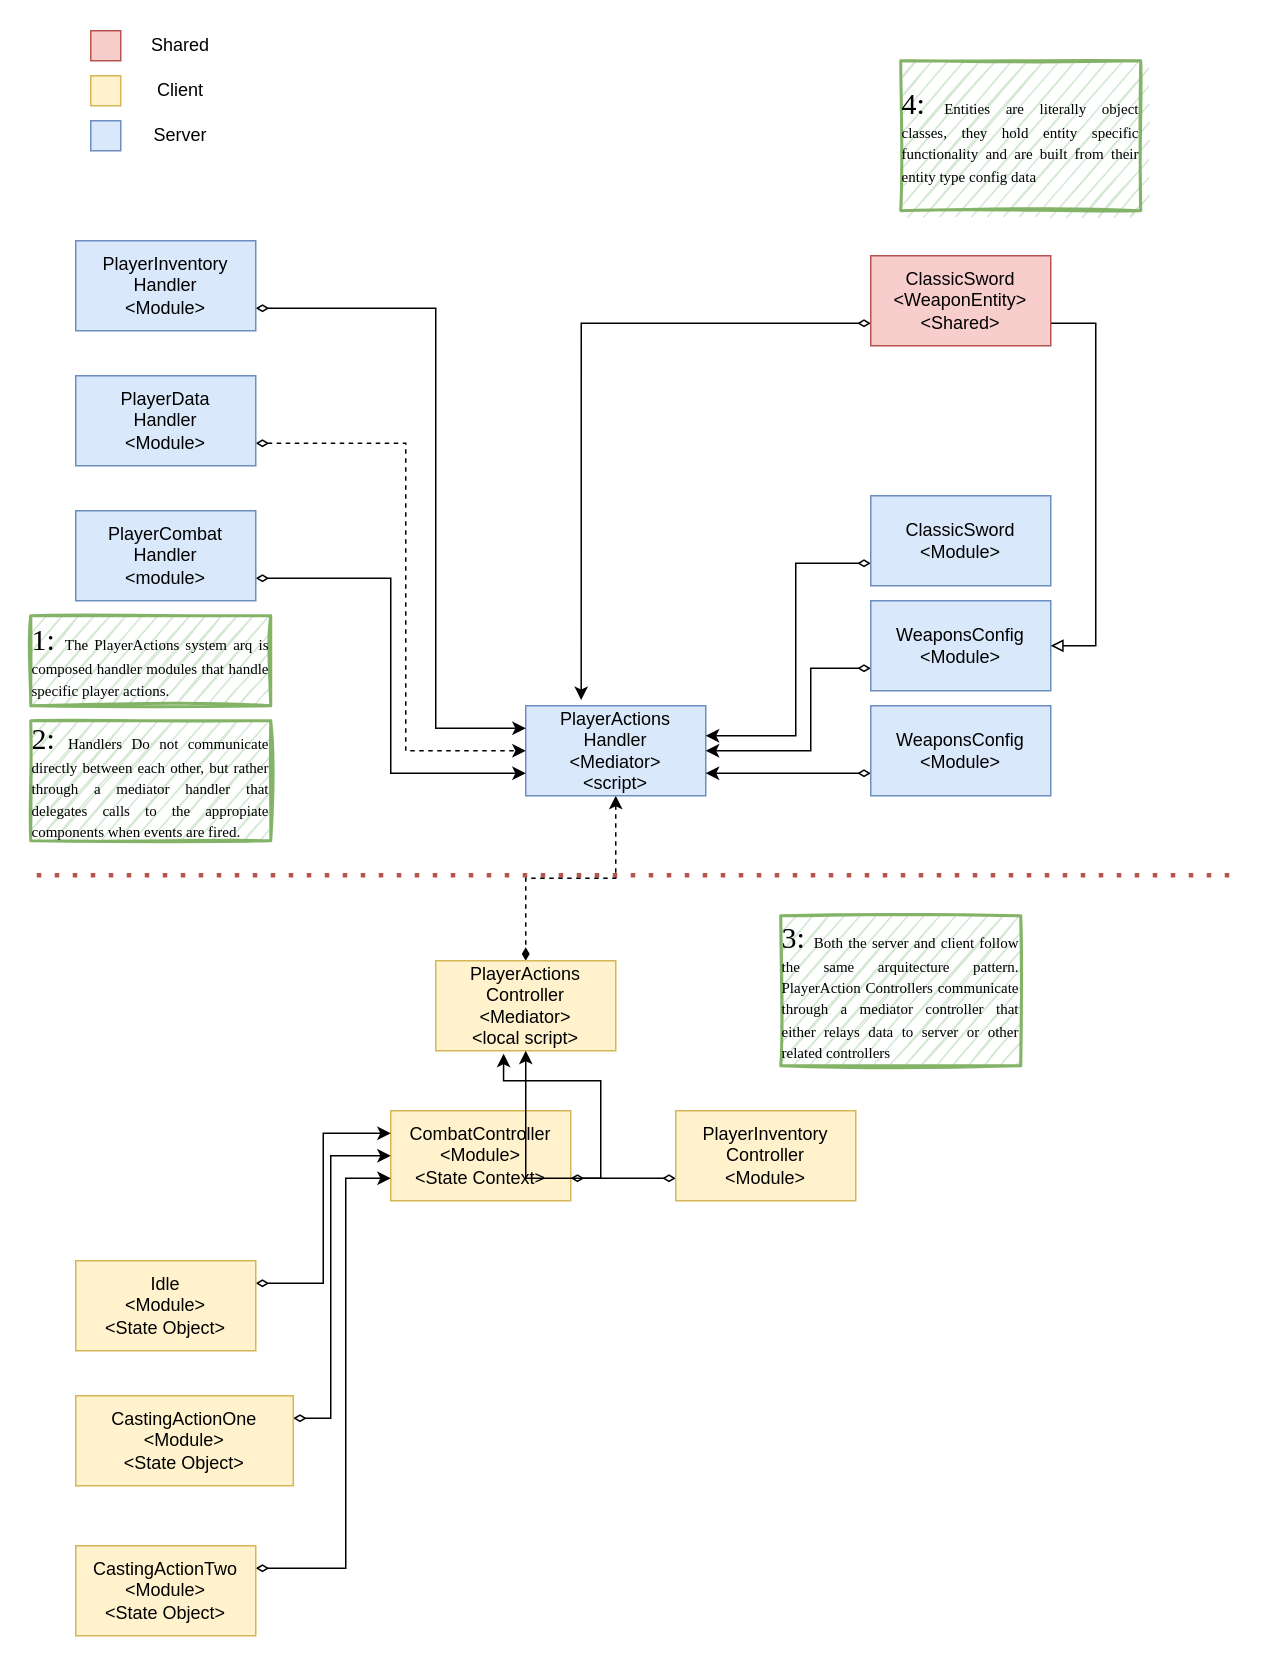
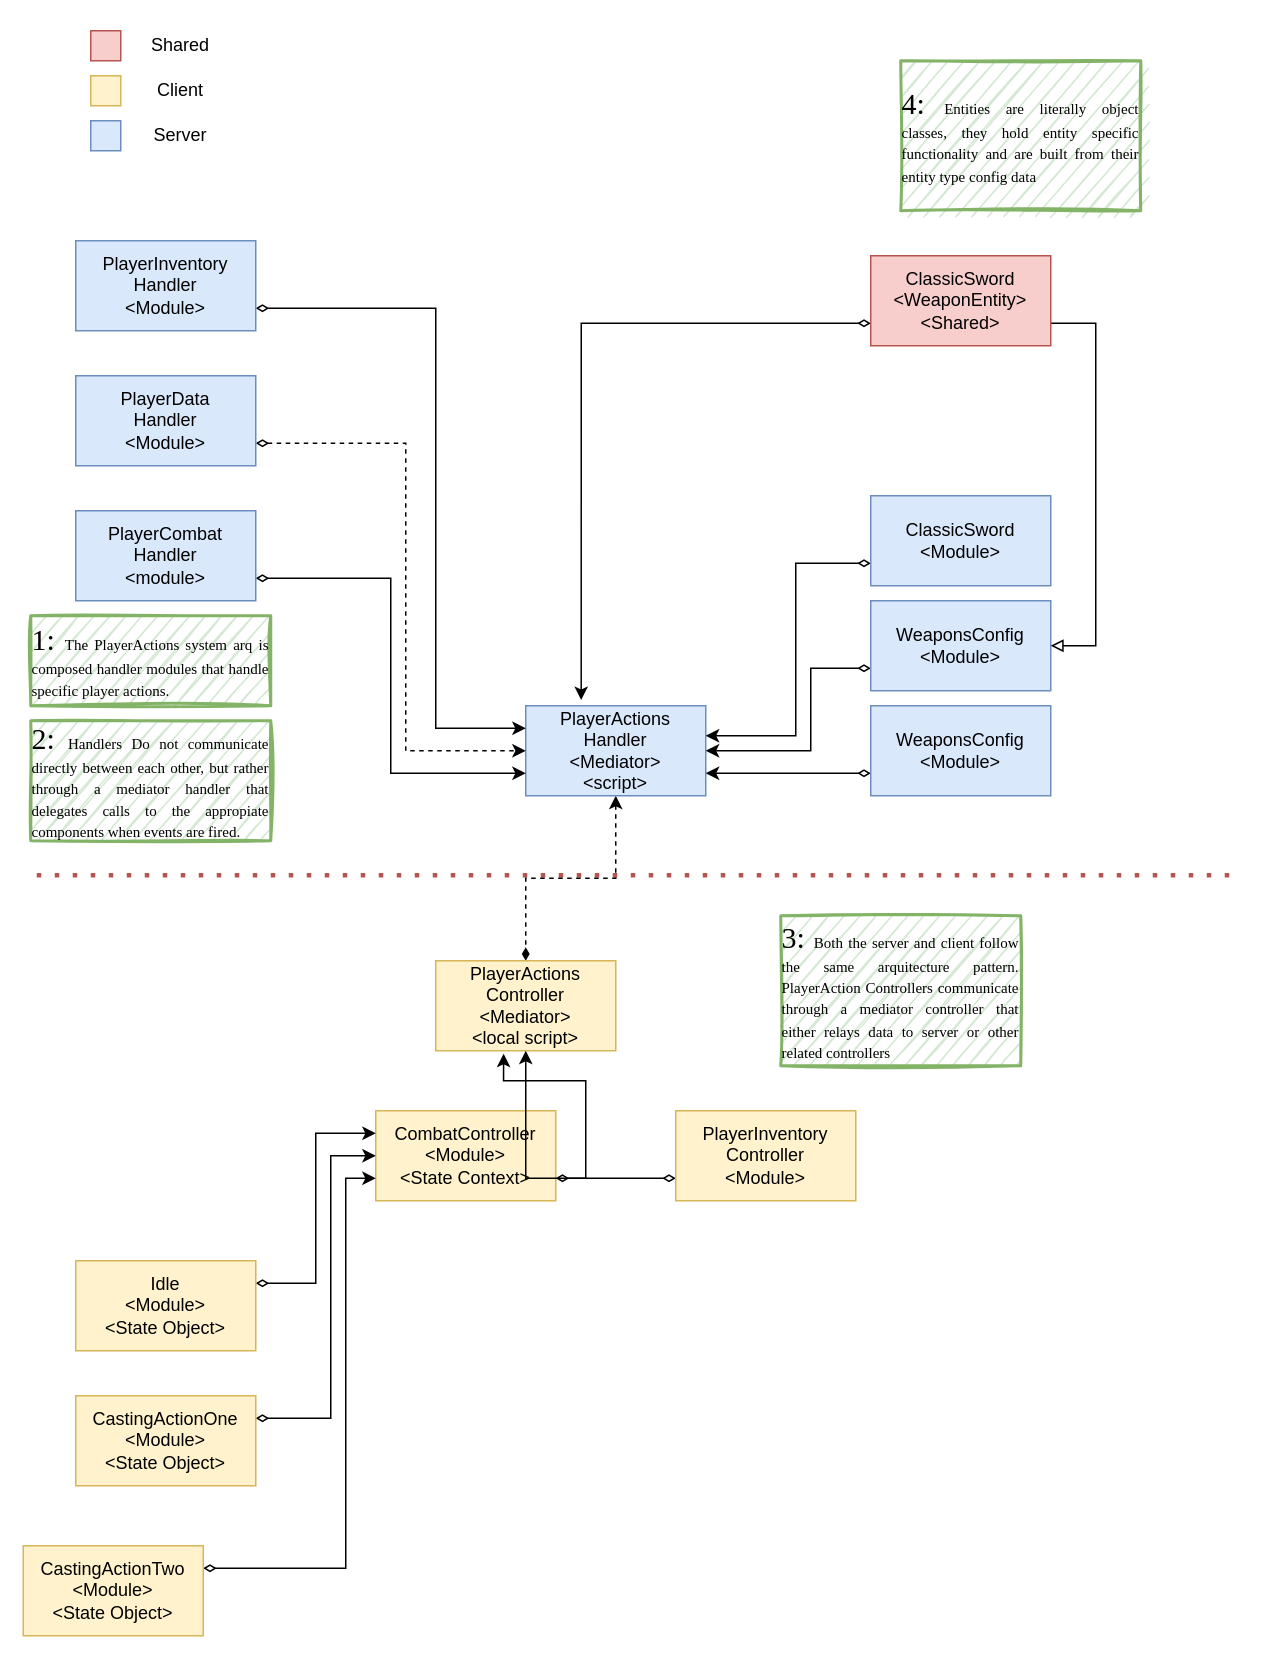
- <mxCell id="7" value="CombatController&lt;br&gt;&amp;lt;Module&amp;gt;&lt;br&gt;&amp;lt;State Context&amp;gt;" style="rounded=0;whiteSpace=wrap;html=1;fillColor=#fff2cc;strokeColor=#d6b656;" vertex="1" parent="1"><mxGeometry x="260" y="740" width="120" height="60" as="geometry" /></mxCell>
+ <mxCell id="7" value="CombatController&lt;br&gt;&amp;lt;Module&amp;gt;&lt;br&gt;&amp;lt;State Context&amp;gt;" style="rounded=0;whiteSpace=wrap;html=1;fillColor=#fff2cc;strokeColor=#d6b656;" vertex="1" parent="1"><mxGeometry x="250" y="740" width="120" height="60" as="geometry" /></mxCell>
- <mxCell id="11" value="CastingActionOne&lt;br&gt;&amp;lt;Module&amp;gt;&lt;br&gt;&amp;lt;State Object&amp;gt;" style="rounded=0;whiteSpace=wrap;html=1;fillColor=#fff2cc;strokeColor=#d6b656;" vertex="1" parent="1"><mxGeometry x="50" y="930" width="145" height="60" as="geometry" /></mxCell>
+ <mxCell id="11" value="CastingActionOne&lt;br&gt;&amp;lt;Module&amp;gt;&lt;br&gt;&amp;lt;State Object&amp;gt;" style="rounded=0;whiteSpace=wrap;html=1;fillColor=#fff2cc;strokeColor=#d6b656;" vertex="1" parent="1"><mxGeometry x="50" y="930" width="120" height="60" as="geometry" /></mxCell>
- <mxCell id="13" value="CastingActionTwo&lt;br&gt;&amp;lt;Module&amp;gt;&lt;br&gt;&amp;lt;State Object&amp;gt;" style="rounded=0;whiteSpace=wrap;html=1;fillColor=#fff2cc;strokeColor=#d6b656;" vertex="1" parent="1"><mxGeometry x="50" y="1030" width="120" height="60" as="geometry" /></mxCell>
+ <mxCell id="13" value="CastingActionTwo&lt;br&gt;&amp;lt;Module&amp;gt;&lt;br&gt;&amp;lt;State Object&amp;gt;" style="rounded=0;whiteSpace=wrap;html=1;fillColor=#fff2cc;strokeColor=#d6b656;" vertex="1" parent="1"><mxGeometry x="15" y="1030" width="120" height="60" as="geometry" /></mxCell>
